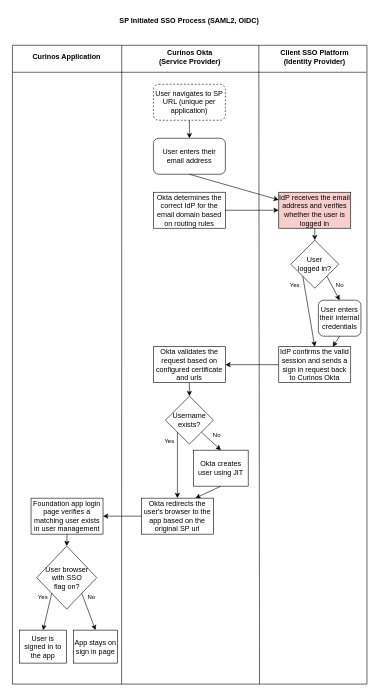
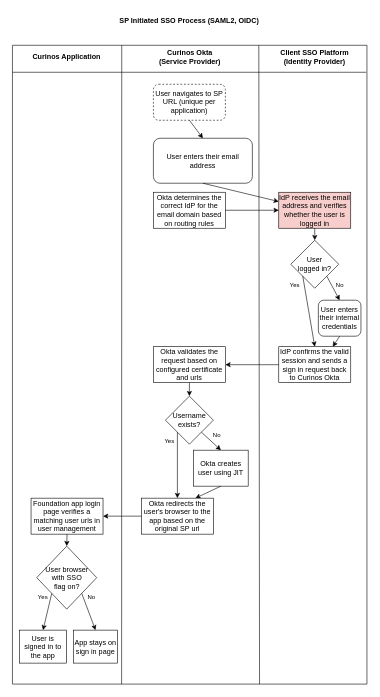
- <mxCell id="7" value="User enters their email address" style="rounded=1;whiteSpace=wrap;html=1;" vertex="1" parent="2"><mxGeometry x="235" y="155" width="120" height="60" as="geometry" /></mxCell>
+ <mxCell id="7" value="User enters their email address" style="rounded=1;whiteSpace=wrap;html=1;" vertex="1" parent="2"><mxGeometry x="235" y="155" width="165" height="75" as="geometry" /></mxCell>
- <mxCell id="35" value="Foundation app login page verifies a matching user exists in user management" style="rounded=0;whiteSpace=wrap;html=1;" vertex="1" parent="2"><mxGeometry x="31" y="755" width="120" height="60" as="geometry" /></mxCell>
+ <mxCell id="35" value="Foundation app login page verifies a matching user urls in user management" style="rounded=0;whiteSpace=wrap;html=1;" vertex="1" parent="2"><mxGeometry x="31" y="755" width="120" height="60" as="geometry" /></mxCell>
